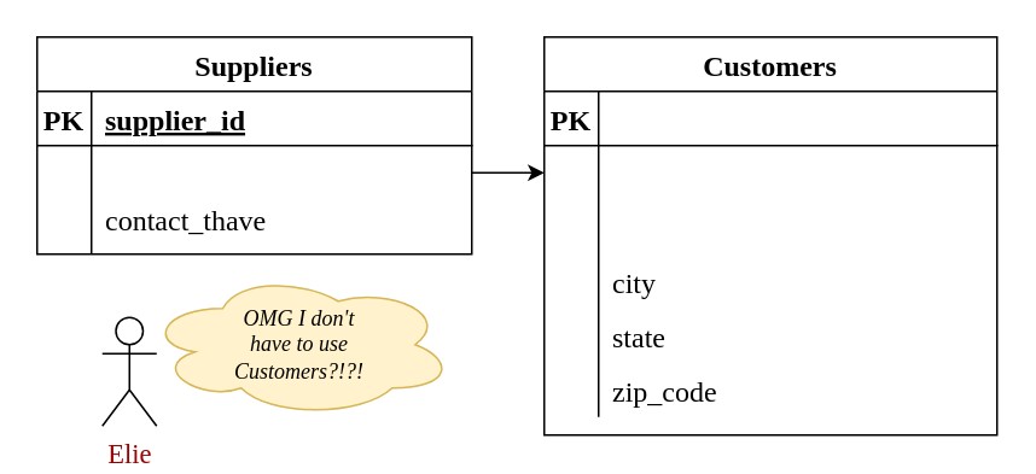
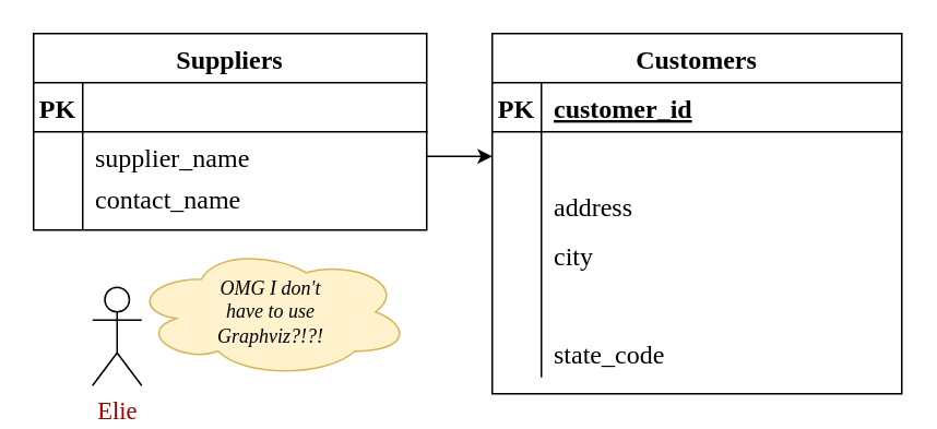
- <mxCell id="5" value="supplier_id" style="shape=partialRectangle;overflow=hidden;connectable=0;fillColor=none;top=0;left=0;bottom=0;right=0;align=left;spacingLeft=6;fontStyle=5;fontFamily=Source Serif Pro;fontSize=16;" parent="3" vertex="1"><mxGeometry x="30" width="210" height="30" as="geometry" /></mxCell>
+ <mxCell id="15" value="customer_id" style="shape=partialRectangle;overflow=hidden;connectable=0;fillColor=none;top=0;left=0;bottom=0;right=0;align=left;spacingLeft=6;fontStyle=5;fontFamily=Source Serif Pro;fontSize=16;" parent="13" vertex="1"><mxGeometry x="30" width="220" height="30" as="geometry" /></mxCell>
+ <mxCell id="8" value="supplier_name" style="shape=partialRectangle;overflow=hidden;connectable=0;fillColor=none;top=0;left=0;bottom=0;right=0;align=left;spacingLeft=6;fontFamily=Source Serif Pro;fontSize=16;" parent="6" vertex="1"><mxGeometry x="30" width="210" height="30" as="geometry" /></mxCell>
- <mxCell id="11" value="contact_thave&#10;" style="shape=partialRectangle;overflow=hidden;connectable=0;fillColor=none;top=0;left=0;bottom=0;right=0;align=left;spacingLeft=6;fontFamily=Source Serif Pro;fontSize=16;" parent="9" vertex="1"><mxGeometry x="30" width="210" height="30" as="geometry" /></mxCell>
+ <mxCell id="11" value="contact_name&#10;" style="shape=partialRectangle;overflow=hidden;connectable=0;fillColor=none;top=0;left=0;bottom=0;right=0;align=left;spacingLeft=6;fontFamily=Source Serif Pro;fontSize=16;" parent="9" vertex="1"><mxGeometry x="30" width="210" height="30" as="geometry" /></mxCell>
+ <mxCell id="20" value="address" style="shape=partialRectangle;overflow=hidden;connectable=0;fillColor=none;top=0;left=0;bottom=0;right=0;align=left;spacingLeft=6;fontFamily=Source Serif Pro;fontSize=16;" parent="18" vertex="1"><mxGeometry x="30" width="220" height="30" as="geometry" /></mxCell>
- <mxCell id="26" value="state" style="shape=partialRectangle;overflow=hidden;connectable=0;fillColor=none;top=0;left=0;bottom=0;right=0;align=left;spacingLeft=6;fontFamily=Source Serif Pro;fontSize=16;" parent="24" vertex="1"><mxGeometry x="30" width="220" height="30" as="geometry" /></mxCell>
- <mxCell id="32" value="&lt;font style=&quot;font-size: 12px&quot; face=&quot;Source Serif Pro&quot;&gt;&lt;i style=&quot;font-size: 12px&quot;&gt;OMG I don't&lt;br style=&quot;font-size: 12px&quot;&gt;have to use&lt;br style=&quot;font-size: 12px&quot;&gt;Customers?!?!&lt;/i&gt;&lt;/font&gt;" style="ellipse;shape=cloud;whiteSpace=wrap;html=1;fontSize=12;fillColor=#fff2cc;strokeColor=#d6b656;" parent="1" vertex="1"><mxGeometry x="80" y="150" width="170" height="80" as="geometry" /></mxCell>
+ <mxCell id="32" value="&lt;font style=&quot;font-size: 12px&quot; face=&quot;Source Serif Pro&quot;&gt;&lt;i style=&quot;font-size: 12px&quot;&gt;OMG I don't&lt;br style=&quot;font-size: 12px&quot;&gt;have to use&lt;br style=&quot;font-size: 12px&quot;&gt;Graphviz?!?!&lt;/i&gt;&lt;/font&gt;" style="ellipse;shape=cloud;whiteSpace=wrap;html=1;fontSize=12;fillColor=#fff2cc;strokeColor=#d6b656;" parent="1" vertex="1"><mxGeometry x="80" y="150" width="170" height="80" as="geometry" /></mxCell>
- <mxCell id="29" value="zip_code" style="shape=partialRectangle;overflow=hidden;connectable=0;fillColor=none;top=0;left=0;bottom=0;right=0;align=left;spacingLeft=6;fontFamily=Source Serif Pro;fontSize=16;" parent="27" vertex="1"><mxGeometry x="30" width="220" height="30" as="geometry" /></mxCell>
+ <mxCell id="29" value="state_code" style="shape=partialRectangle;overflow=hidden;connectable=0;fillColor=none;top=0;left=0;bottom=0;right=0;align=left;spacingLeft=6;fontFamily=Source Serif Pro;fontSize=16;" parent="27" vertex="1"><mxGeometry x="30" width="220" height="30" as="geometry" /></mxCell>
